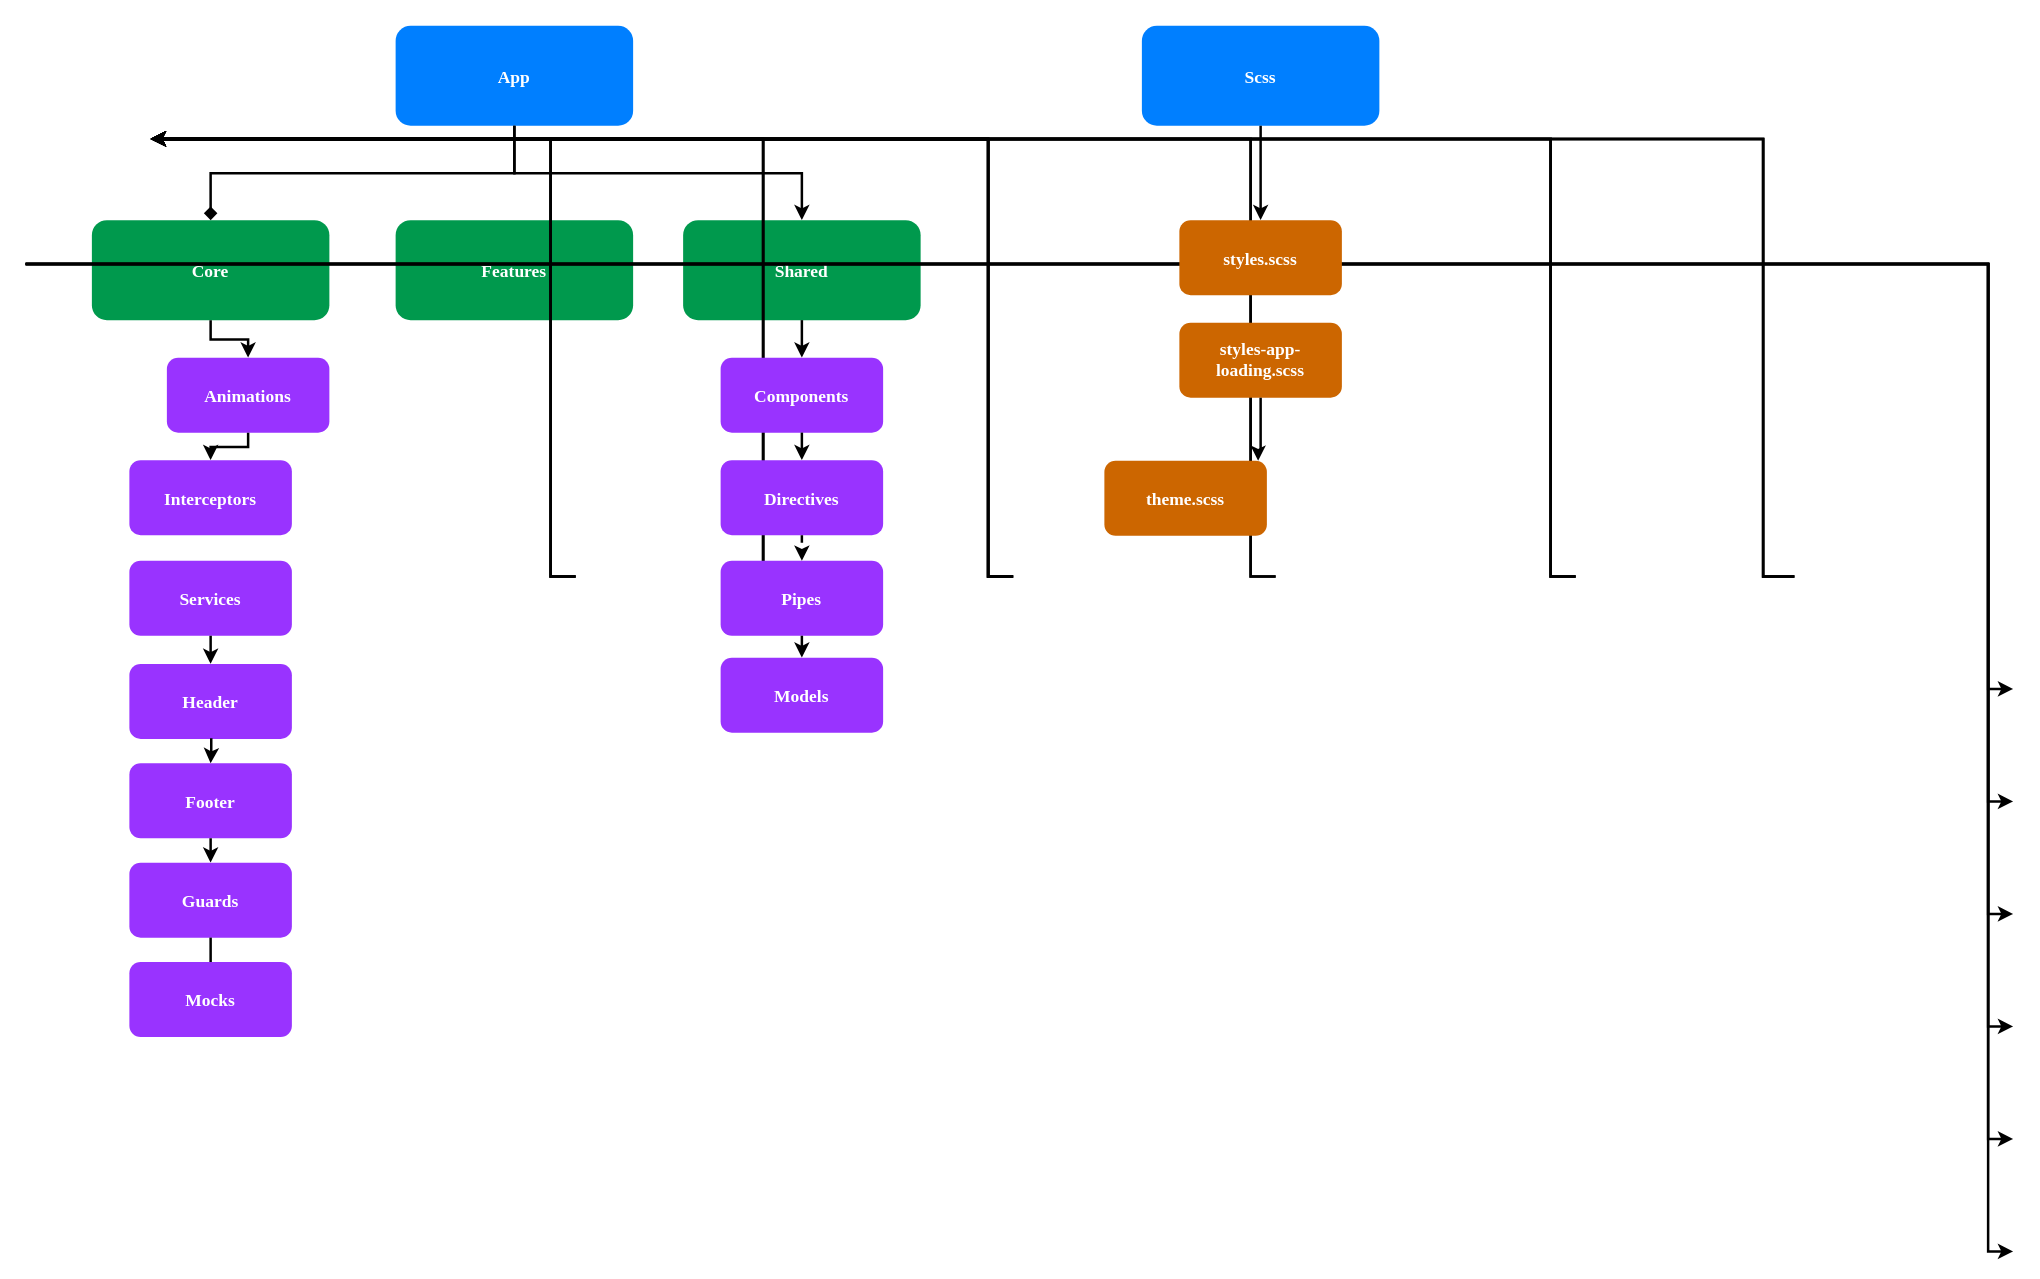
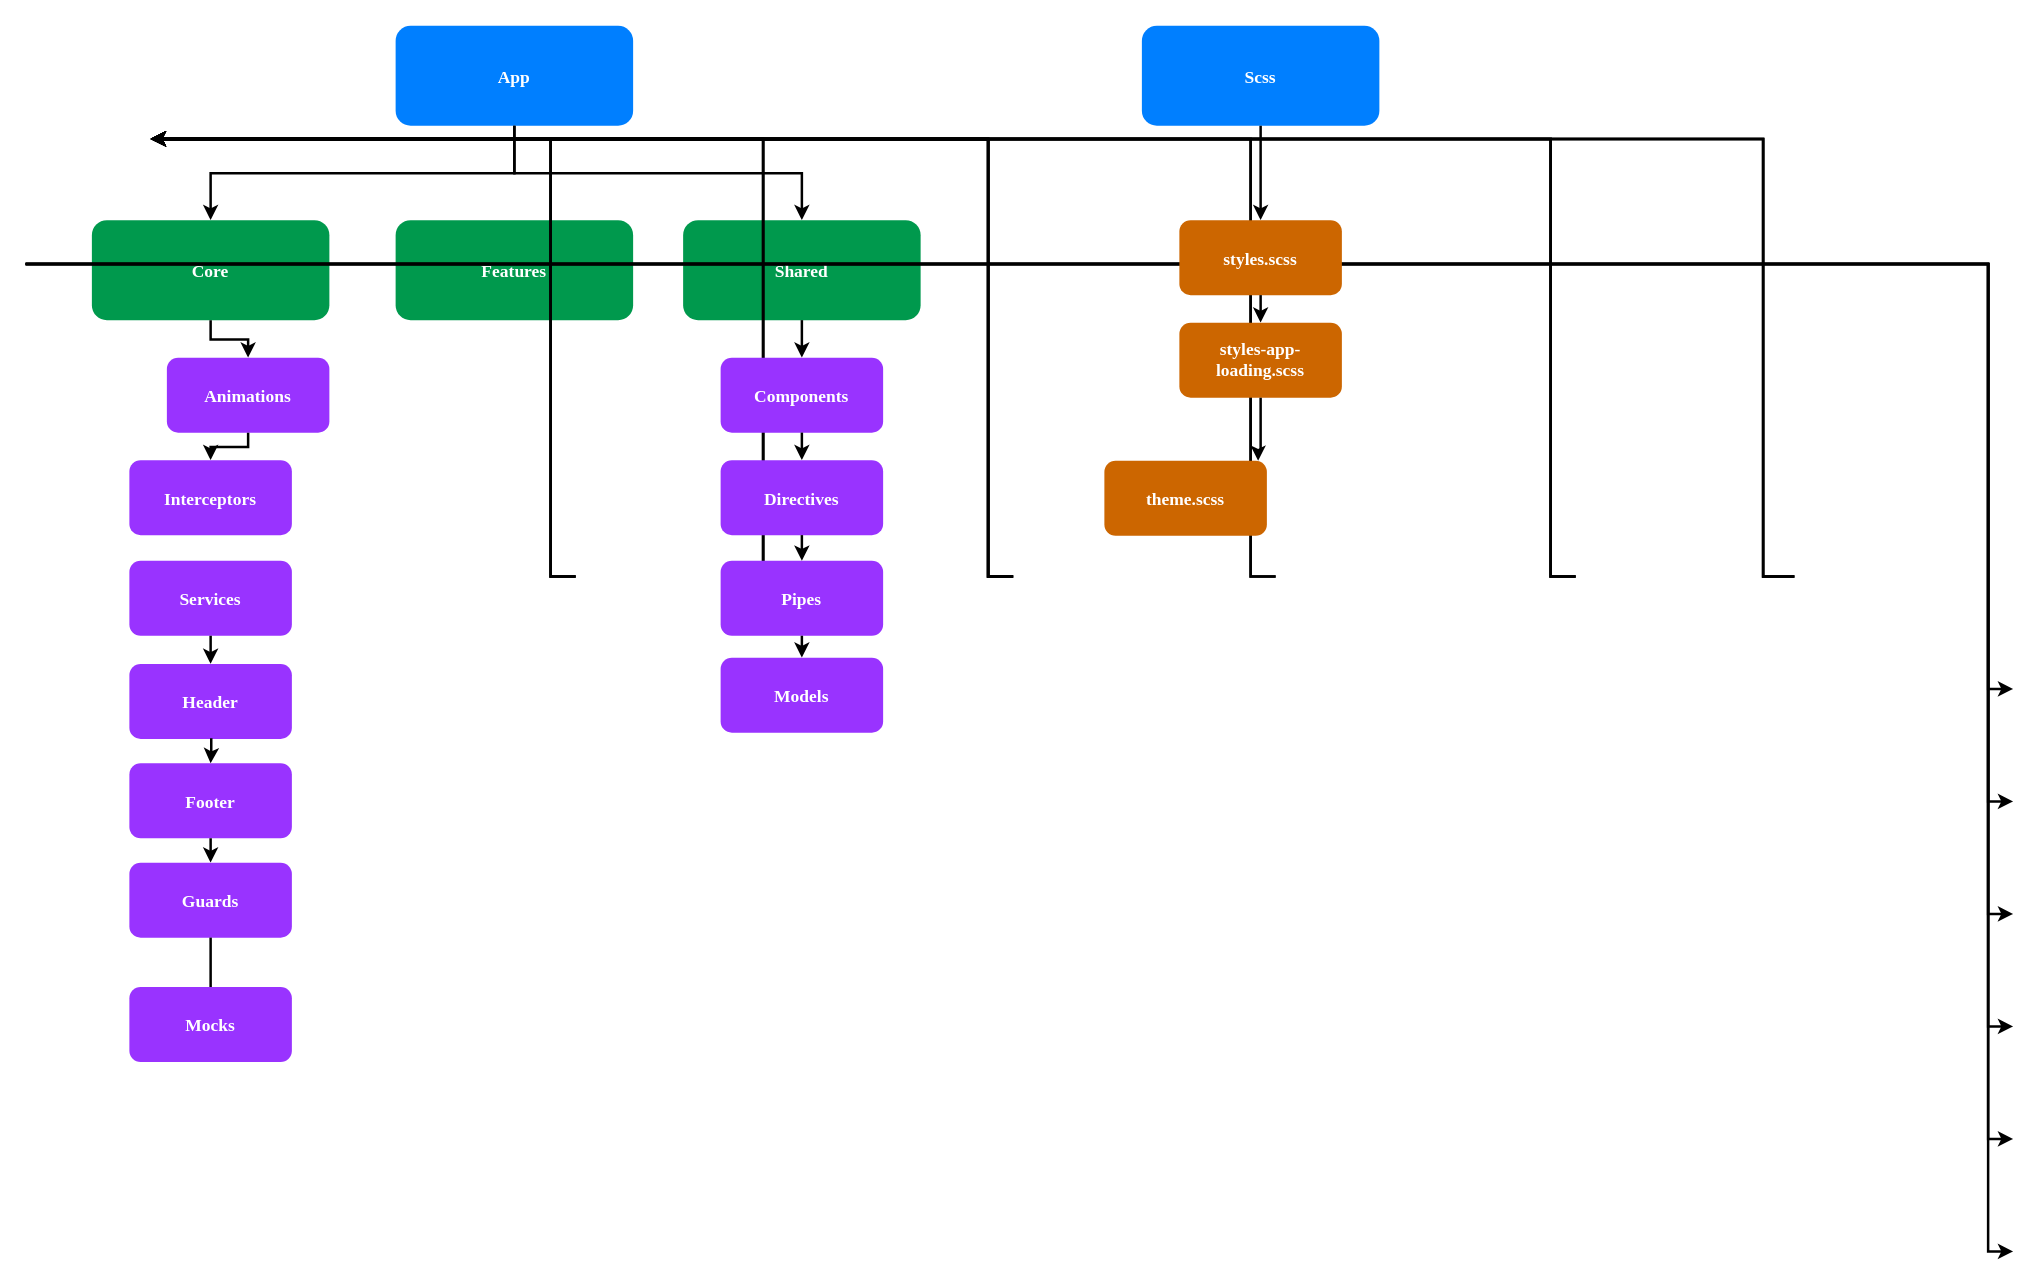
- <mxCell id="9" value="" style="edgeStyle=elbowEdgeStyle;elbow=vertical;strokeWidth=2;rounded=0;endArrow=diamond;" parent="1" source="2" target="6" edge="1"><mxGeometry x="-100" y="0.5" width="100" height="100" as="geometry"><mxPoint x="-57" y="75.5" as="sourcePoint" /><mxPoint y="-24.5" as="targetPoint" x="43" /></mxGeometry></mxCell>
+ <mxCell id="9" value="" style="edgeStyle=elbowEdgeStyle;elbow=vertical;strokeWidth=2;rounded=0" parent="1" source="2" target="6" edge="1"><mxGeometry x="-100" y="0.5" width="100" height="100" as="geometry"><mxPoint x="-57" y="75.5" as="sourcePoint" /><mxPoint y="-24.5" as="targetPoint" x="43" /></mxGeometry></mxCell>
+ <mxCell id="58" value="" style="edgeStyle=elbowEdgeStyle;elbow=vertical;rounded=0;strokeWidth=2" edge="1" source="56" target="57" parent="1"><mxGeometry x="740" y="-109.5" width="100" height="100" as="geometry"><mxPoint x="783" y="-34.5" as="sourcePoint" /><mxPoint x="883" y="-134.5" as="targetPoint" /></mxGeometry></mxCell>
- <mxCell id="53" value="" style="edgeStyle=elbowEdgeStyle;elbow=vertical;rounded=0;strokeWidth=2;exitX=0.5;exitY=1;exitDx=0;exitDy=0;dashed=1;" edge="1" source="49" target="51" parent="1"><mxGeometry x="383" y="45.5" width="100" height="100" as="geometry"><mxPoint x="651" y="400.5" as="sourcePoint" /><mxPoint x="651" y="430.5" as="targetPoint" /><Array as="points"><mxPoint x="639" y="470" /></Array></mxGeometry></mxCell>
+ <mxCell id="53" value="" style="edgeStyle=elbowEdgeStyle;elbow=vertical;rounded=0;strokeWidth=2;exitX=0.5;exitY=1;exitDx=0;exitDy=0;" edge="1" source="49" target="51" parent="1"><mxGeometry x="383" y="45.5" width="100" height="100" as="geometry"><mxPoint x="651" y="400.5" as="sourcePoint" /><mxPoint x="651" y="430.5" as="targetPoint" /><Array as="points"><mxPoint x="639" y="470" /></Array></mxGeometry></mxCell>
- <mxCell id="45" value="Mocks" style="rounded=1;fillColor=#9933FF;gradientColor=none;strokeColor=none;fontColor=#FFFFFF;fontStyle=1;fontFamily=Tahoma;fontSize=14" vertex="1" parent="1"><mxGeometry x="103" y="769" width="130" height="60" as="geometry" /></mxCell>
+ <mxCell id="45" value="Mocks" style="rounded=1;fillColor=#9933FF;gradientColor=none;strokeColor=none;fontColor=#FFFFFF;fontStyle=1;fontFamily=Tahoma;fontSize=14" vertex="1" parent="1"><mxGeometry x="103" y="789" width="130" height="60" as="geometry" /></mxCell>
